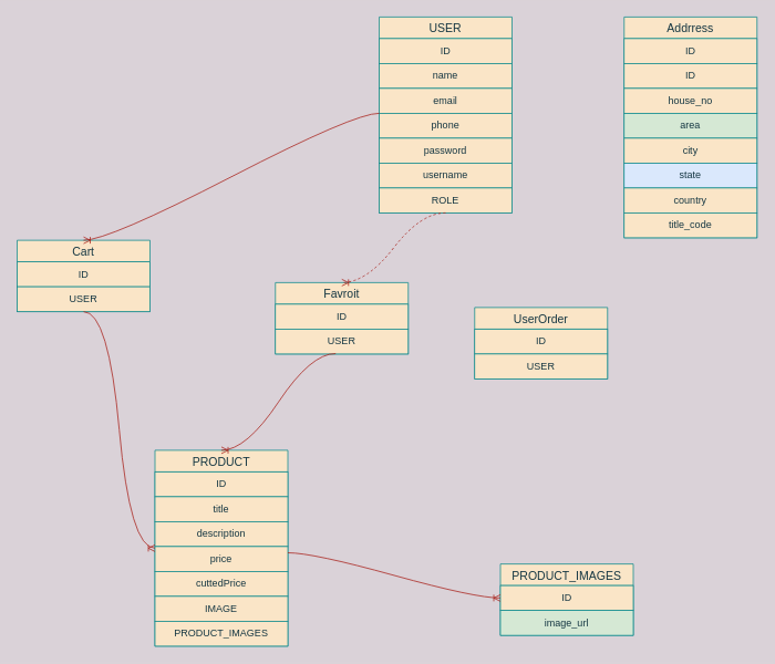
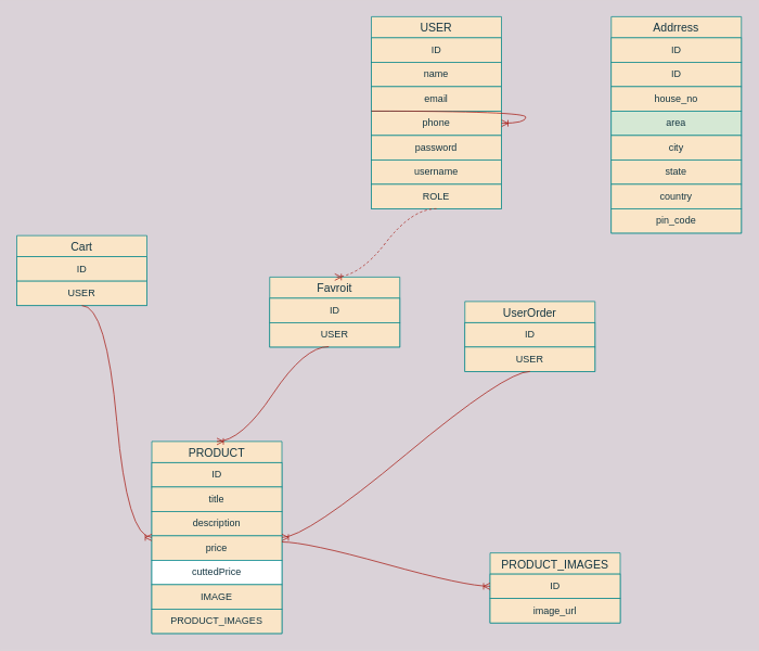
- <mxCell id="16" value="state" style="whiteSpace=wrap;html=1;fillColor=#dae8fc;strokeColor=#0F8B8D;fontColor=#143642;" vertex="1" parent="10"><mxGeometry y="176" width="160" height="30" as="geometry" /></mxCell>
+ <mxCell id="16" value="state" style="whiteSpace=wrap;html=1;fillColor=#FAE5C7;strokeColor=#0F8B8D;fontColor=#143642;" vertex="1" parent="10"><mxGeometry y="176" width="160" height="30" as="geometry" /></mxCell>
- <mxCell id="28" value="" style="edgeStyle=entityRelationEdgeStyle;fontSize=12;html=1;endArrow=ERoneToMany;entryX=0.5;entryY=0;entryDx=0;entryDy=0;exitX=0;exitY=1;exitDx=0;exitDy=0;strokeColor=#A8201A;fontColor=#143642;curved=1;labelBackgroundColor=#DAD2D8;" edge="1" parent="1" source="5" target="19"><mxGeometry width="100" height="100" relative="1" as="geometry"><mxPoint x="298.257" y="150" as="sourcePoint" /><mxPoint x="61" y="480" as="targetPoint" /></mxGeometry></mxCell>
+ <mxCell id="28" value="" style="edgeStyle=entityRelationEdgeStyle;fontSize=12;html=1;endArrow=ERoneToMany;exitX=0;exitY=1;exitDx=0;exitDy=0;strokeColor=#A8201A;fontColor=#143642;curved=1;labelBackgroundColor=#DAD2D8;" edge="1" parent="1" source="5" target="6"><mxGeometry width="100" height="100" relative="1" as="geometry"><mxPoint x="298.257" y="150" as="sourcePoint" /><mxPoint x="61" y="480" as="targetPoint" /></mxGeometry></mxCell>
- <mxCell id="18" value="title_code" style="whiteSpace=wrap;html=1;fillColor=#FAE5C7;strokeColor=#0F8B8D;fontColor=#143642;" vertex="1" parent="10"><mxGeometry y="236" width="160" height="30" as="geometry" /></mxCell>
+ <mxCell id="18" value="pin_code" style="whiteSpace=wrap;html=1;fillColor=#FAE5C7;strokeColor=#0F8B8D;fontColor=#143642;" vertex="1" parent="10"><mxGeometry y="236" width="160" height="30" as="geometry" /></mxCell>
+ <mxCell id="40" value="" style="edgeStyle=entityRelationEdgeStyle;fontSize=12;html=1;endArrow=ERoneToMany;exitX=0.5;exitY=1;exitDx=0;exitDy=0;strokeColor=#A8201A;fontColor=#143642;curved=1;labelBackgroundColor=#DAD2D8;" edge="1" parent="1" source="25" target="30"><mxGeometry width="100" height="100" relative="1" as="geometry"><mxPoint x="101" y="616" as="sourcePoint" /><mxPoint x="621" y="880" as="targetPoint" /></mxGeometry></mxCell>
- <mxCell id="35" value="cuttedPrice" style="whiteSpace=wrap;html=1;fillColor=#FAE5C7;strokeColor=#0F8B8D;fontColor=#143642;" vertex="1" parent="30"><mxGeometry y="146" width="160" height="30" as="geometry" /></mxCell>
+ <mxCell id="35" value="cuttedPrice" style="whiteSpace=wrap;html=1;fillColor=#ffffff;strokeColor=#0F8B8D;fontColor=#143642;" vertex="1" parent="30"><mxGeometry y="146" width="160" height="30" as="geometry" /></mxCell>
- <mxCell id="43" value="image_url" style="whiteSpace=wrap;html=1;fillColor=#d5e8d4;strokeColor=#0F8B8D;fontColor=#143642;" vertex="1" parent="41"><mxGeometry y="56" width="160" height="30" as="geometry" /></mxCell>
+ <mxCell id="43" value="image_url" style="whiteSpace=wrap;html=1;fillColor=#FAE5C7;strokeColor=#0F8B8D;fontColor=#143642;" vertex="1" parent="41"><mxGeometry y="56" width="160" height="30" as="geometry" /></mxCell>
